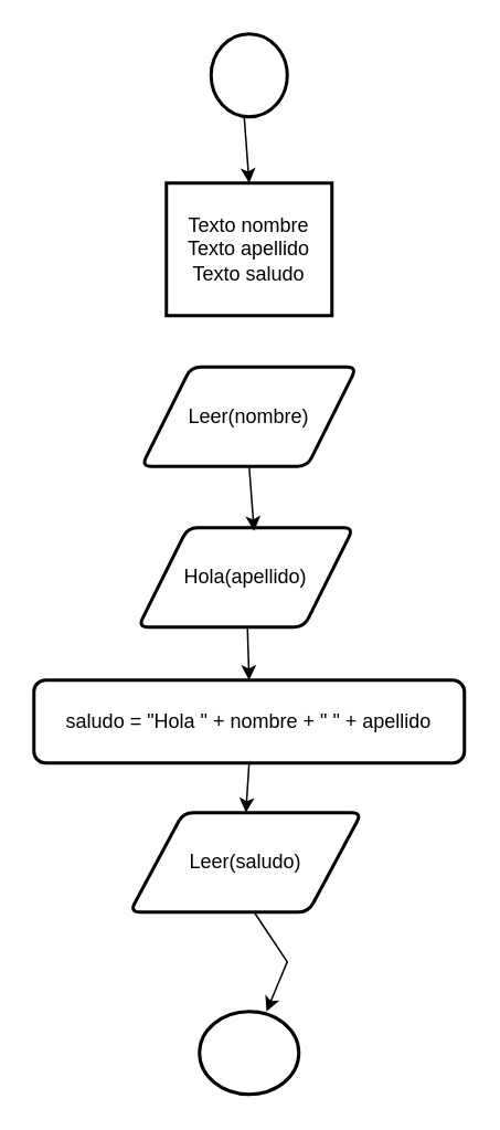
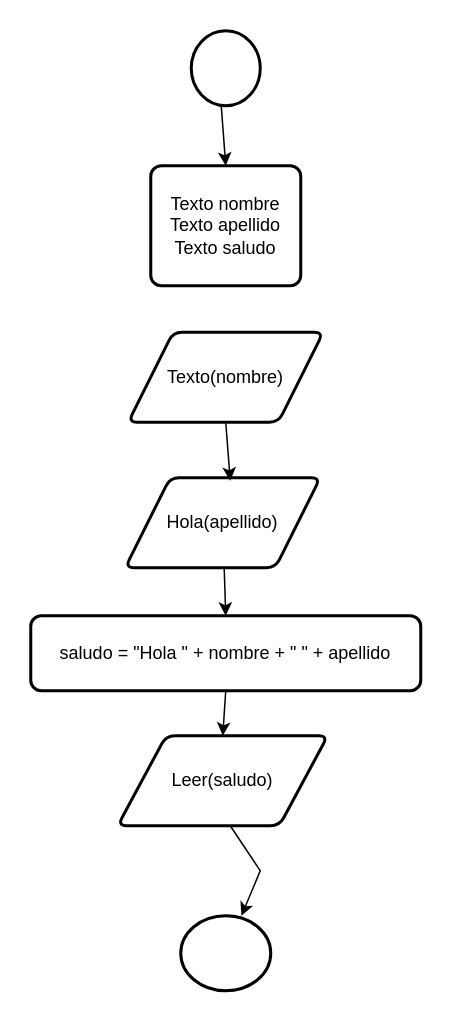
- <mxCell id="4" value="&lt;div&gt;Texto nombre&lt;/div&gt;&lt;div&gt;Texto apellido&lt;br&gt;Texto saludo&lt;br&gt;&lt;/div&gt;" style="whiteSpace=wrap;html=1;absoluteArcSize=1;arcSize=14;strokeWidth=2;rounded=0;" vertex="1" parent="1"><mxGeometry x="100" y="110" width="100" height="80" as="geometry" /></mxCell>
+ <mxCell id="4" value="&lt;div&gt;Texto nombre&lt;/div&gt;&lt;div&gt;Texto apellido&lt;br&gt;Texto saludo&lt;br&gt;&lt;/div&gt;" style="rounded=1;whiteSpace=wrap;html=1;absoluteArcSize=1;arcSize=14;strokeWidth=2;" vertex="1" parent="1"><mxGeometry x="100" y="110" width="100" height="80" as="geometry" /></mxCell>
- <mxCell id="5" value="Leer(nombre)" style="shape=parallelogram;html=1;strokeWidth=2;perimeter=parallelogramPerimeter;whiteSpace=wrap;rounded=1;arcSize=12;size=0.23;" vertex="1" parent="1"><mxGeometry x="85" y="221" width="130" height="60" as="geometry" /></mxCell>
+ <mxCell id="5" value="Texto(nombre)" style="shape=parallelogram;html=1;strokeWidth=2;perimeter=parallelogramPerimeter;whiteSpace=wrap;rounded=1;arcSize=12;size=0.23;" vertex="1" parent="1"><mxGeometry x="85" y="221" width="130" height="60" as="geometry" /></mxCell>
